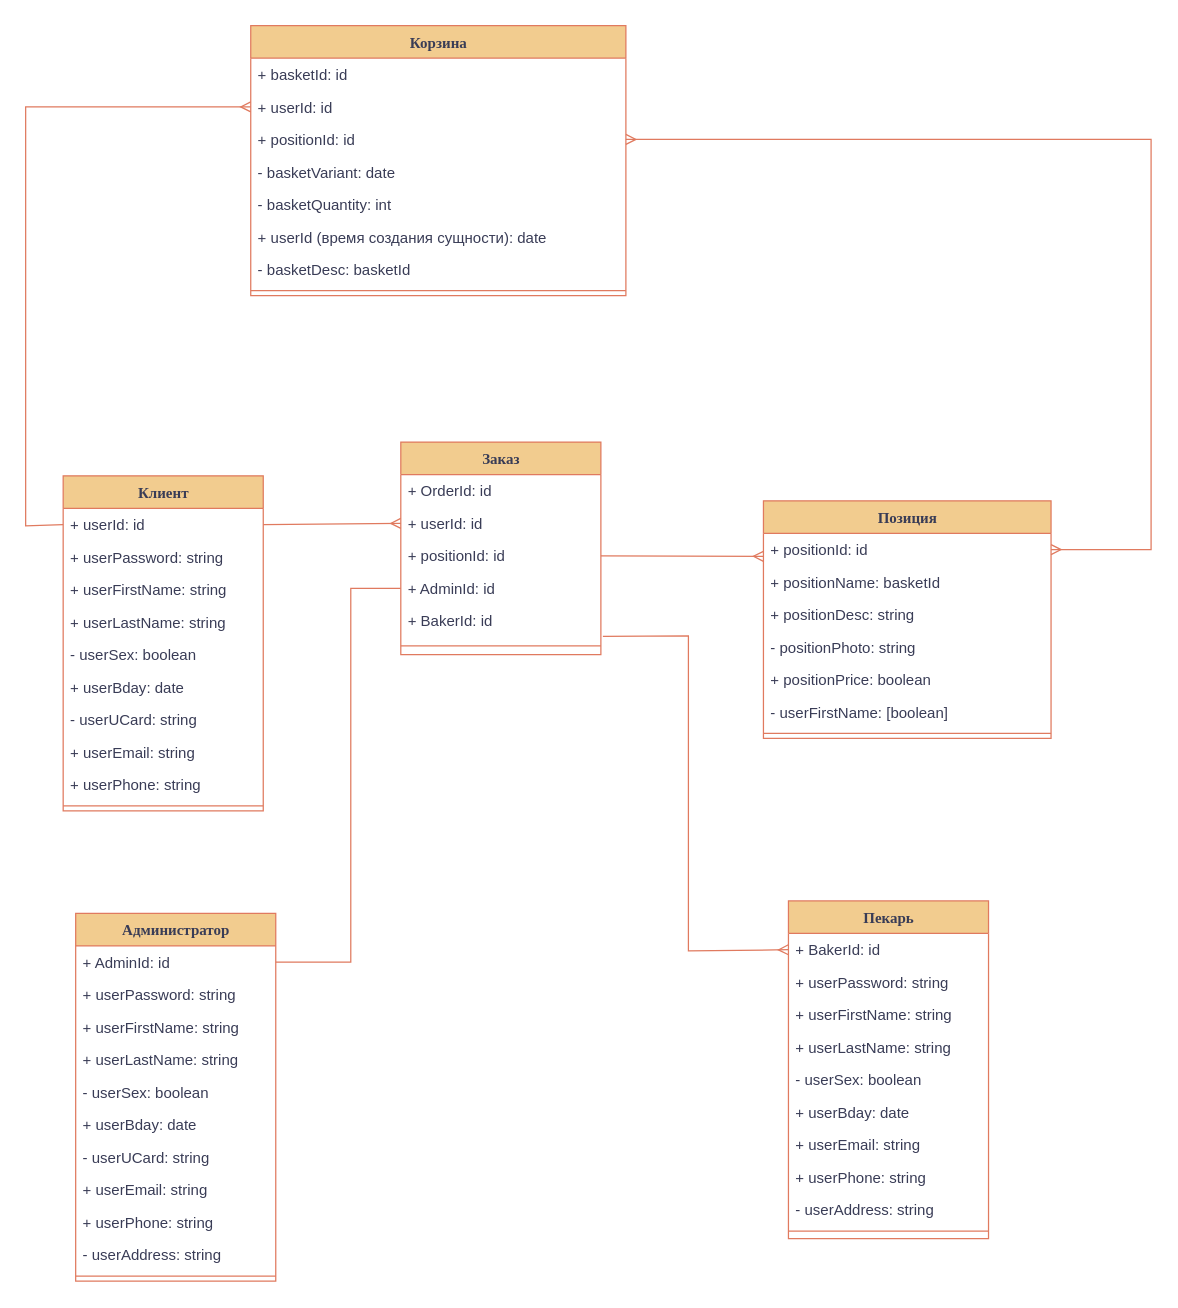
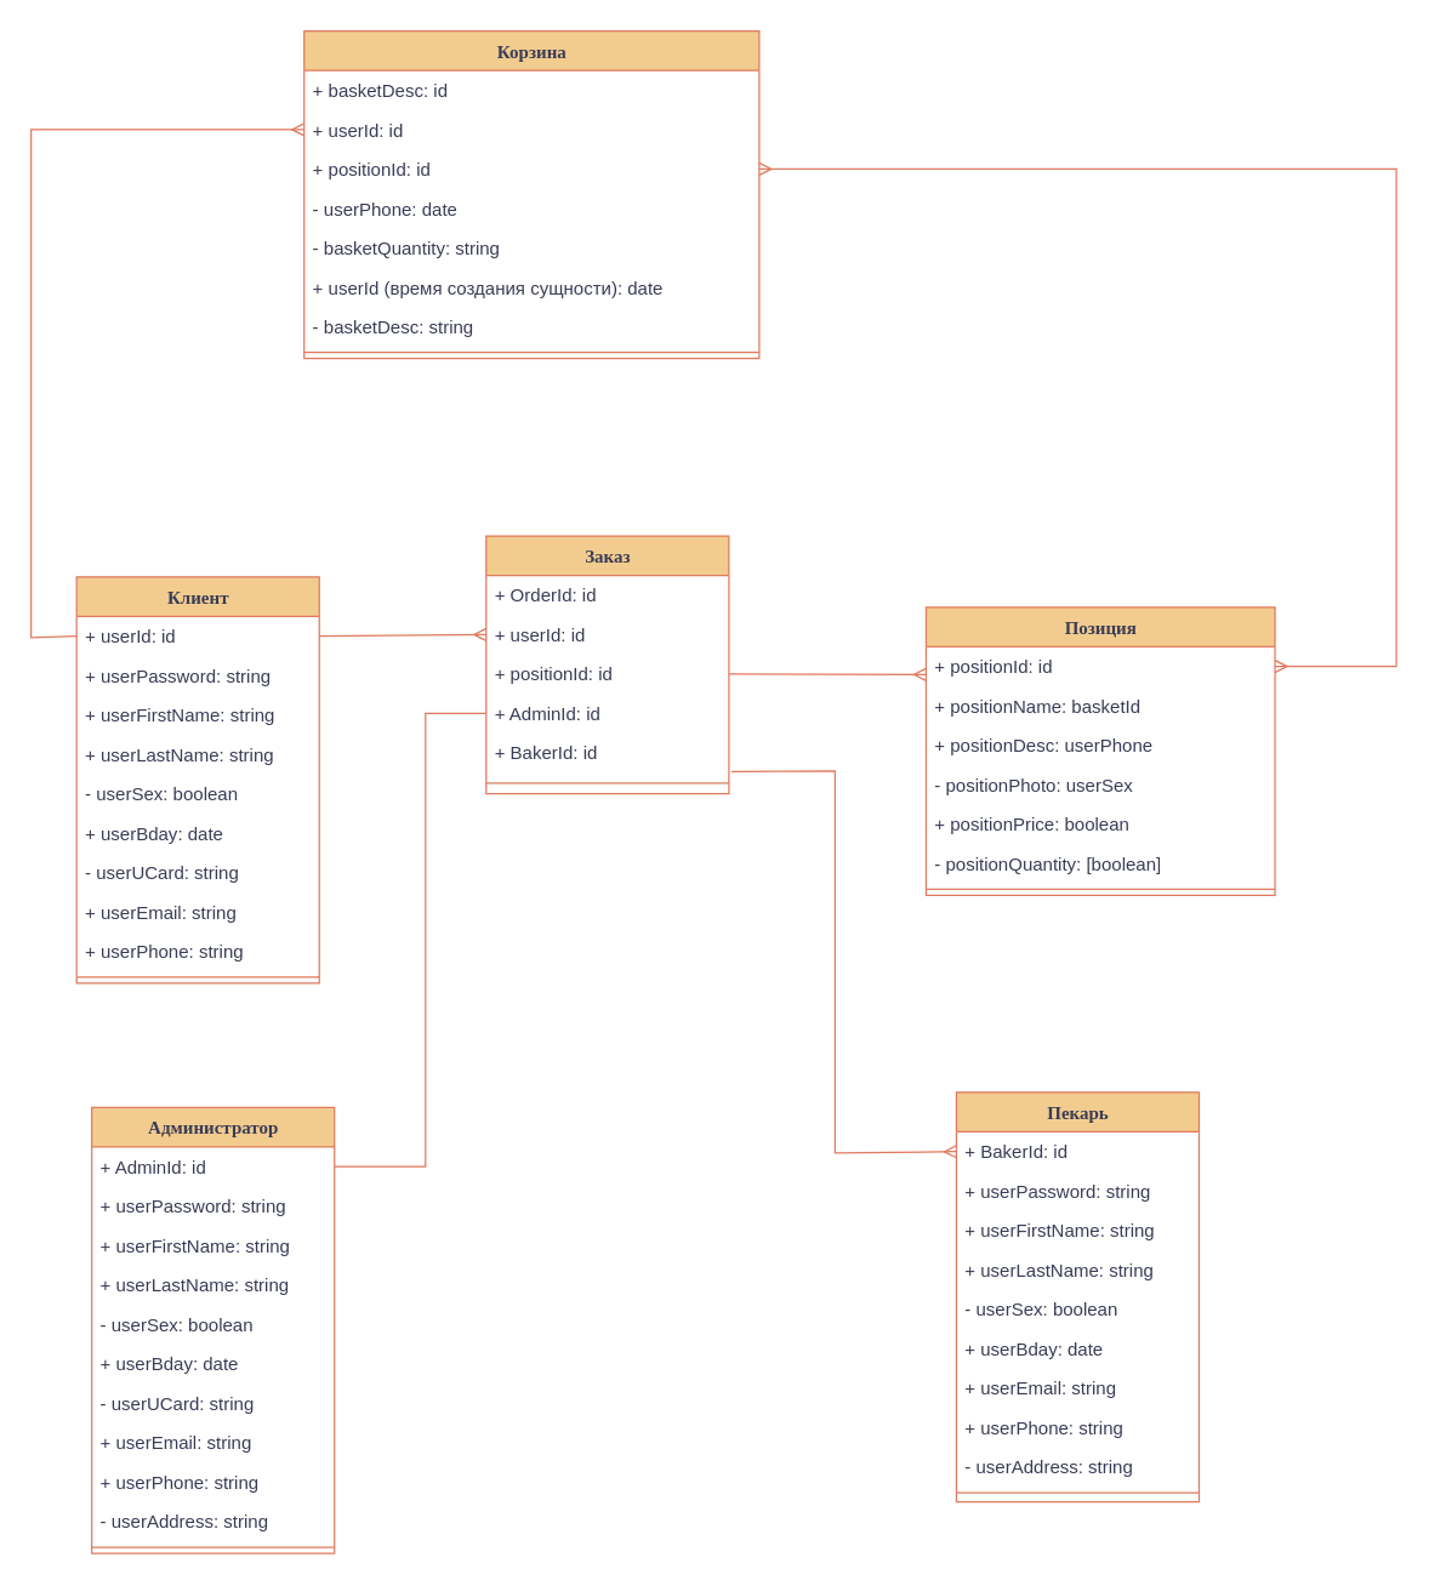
- <mxCell id="56" value="+ basketId: id" style="text;html=1;align=left;verticalAlign=top;spacingLeft=4;spacingRight=4;whiteSpace=wrap;overflow=hidden;rotatable=0;points=[[0,0.5],[1,0.5]];portConstraint=eastwest;labelBackgroundColor=none;fontColor=#393C56;" parent="55" vertex="1"><mxGeometry y="26" width="300" height="26" as="geometry" /></mxCell>
+ <mxCell id="56" value="+ basketDesc: id" style="text;html=1;align=left;verticalAlign=top;spacingLeft=4;spacingRight=4;whiteSpace=wrap;overflow=hidden;rotatable=0;points=[[0,0.5],[1,0.5]];portConstraint=eastwest;labelBackgroundColor=none;fontColor=#393C56;" parent="55" vertex="1"><mxGeometry y="26" width="300" height="26" as="geometry" /></mxCell>
- <mxCell id="59" value="- basketVariant: date" style="text;html=1;align=left;verticalAlign=top;spacingLeft=4;spacingRight=4;whiteSpace=wrap;overflow=hidden;rotatable=0;points=[[0,0.5],[1,0.5]];portConstraint=eastwest;labelBackgroundColor=none;fontColor=#393C56;" parent="55" vertex="1"><mxGeometry y="104" width="300" height="26" as="geometry" /></mxCell>
+ <mxCell id="59" value="- userPhone: date" style="text;html=1;align=left;verticalAlign=top;spacingLeft=4;spacingRight=4;whiteSpace=wrap;overflow=hidden;rotatable=0;points=[[0,0.5],[1,0.5]];portConstraint=eastwest;labelBackgroundColor=none;fontColor=#393C56;" parent="55" vertex="1"><mxGeometry y="104" width="300" height="26" as="geometry" /></mxCell>
- <mxCell id="60" value="- basketQuantity: int" style="text;html=1;align=left;verticalAlign=top;spacingLeft=4;spacingRight=4;whiteSpace=wrap;overflow=hidden;rotatable=0;points=[[0,0.5],[1,0.5]];portConstraint=eastwest;labelBackgroundColor=none;fontColor=#393C56;" parent="55" vertex="1"><mxGeometry y="130" width="300" height="26" as="geometry" /></mxCell>
+ <mxCell id="60" value="- basketQuantity: string" style="text;html=1;align=left;verticalAlign=top;spacingLeft=4;spacingRight=4;whiteSpace=wrap;overflow=hidden;rotatable=0;points=[[0,0.5],[1,0.5]];portConstraint=eastwest;labelBackgroundColor=none;fontColor=#393C56;" parent="55" vertex="1"><mxGeometry y="130" width="300" height="26" as="geometry" /></mxCell>
- <mxCell id="62" value="- basketDesc: basketId" style="text;html=1;align=left;verticalAlign=top;spacingLeft=4;spacingRight=4;whiteSpace=wrap;overflow=hidden;rotatable=0;points=[[0,0.5],[1,0.5]];portConstraint=eastwest;labelBackgroundColor=none;fontColor=#393C56;" parent="55" vertex="1"><mxGeometry y="182" width="300" height="26" as="geometry" /></mxCell>
+ <mxCell id="62" value="- basketDesc: string" style="text;html=1;align=left;verticalAlign=top;spacingLeft=4;spacingRight=4;whiteSpace=wrap;overflow=hidden;rotatable=0;points=[[0,0.5],[1,0.5]];portConstraint=eastwest;labelBackgroundColor=none;fontColor=#393C56;" parent="55" vertex="1"><mxGeometry y="182" width="300" height="26" as="geometry" /></mxCell>
- <mxCell id="46" value="+ positionDesc: string" style="text;html=1;align=left;verticalAlign=top;spacingLeft=4;spacingRight=4;whiteSpace=wrap;overflow=hidden;rotatable=0;points=[[0,0.5],[1,0.5]];portConstraint=eastwest;labelBackgroundColor=none;fontColor=#393C56;" parent="43" vertex="1"><mxGeometry y="78" width="230" height="26" as="geometry" /></mxCell>
+ <mxCell id="46" value="+ positionDesc: userPhone" style="text;html=1;align=left;verticalAlign=top;spacingLeft=4;spacingRight=4;whiteSpace=wrap;overflow=hidden;rotatable=0;points=[[0,0.5],[1,0.5]];portConstraint=eastwest;labelBackgroundColor=none;fontColor=#393C56;" parent="43" vertex="1"><mxGeometry y="78" width="230" height="26" as="geometry" /></mxCell>
- <mxCell id="47" value="- positionPhoto: string" style="text;html=1;align=left;verticalAlign=top;spacingLeft=4;spacingRight=4;whiteSpace=wrap;overflow=hidden;rotatable=0;points=[[0,0.5],[1,0.5]];portConstraint=eastwest;labelBackgroundColor=none;fontColor=#393C56;" parent="43" vertex="1"><mxGeometry y="104" width="230" height="26" as="geometry" /></mxCell>
+ <mxCell id="47" value="- positionPhoto: userSex" style="text;html=1;align=left;verticalAlign=top;spacingLeft=4;spacingRight=4;whiteSpace=wrap;overflow=hidden;rotatable=0;points=[[0,0.5],[1,0.5]];portConstraint=eastwest;labelBackgroundColor=none;fontColor=#393C56;" parent="43" vertex="1"><mxGeometry y="104" width="230" height="26" as="geometry" /></mxCell>
- <mxCell id="49" value="- userFirstName: [boolean]" style="text;html=1;align=left;verticalAlign=top;spacingLeft=4;spacingRight=4;whiteSpace=wrap;overflow=hidden;rotatable=0;points=[[0,0.5],[1,0.5]];portConstraint=eastwest;labelBackgroundColor=none;fontColor=#393C56;" parent="43" vertex="1"><mxGeometry y="156" width="230" height="26" as="geometry" /></mxCell>
+ <mxCell id="49" value="- positionQuantity: [boolean]" style="text;html=1;align=left;verticalAlign=top;spacingLeft=4;spacingRight=4;whiteSpace=wrap;overflow=hidden;rotatable=0;points=[[0,0.5],[1,0.5]];portConstraint=eastwest;labelBackgroundColor=none;fontColor=#393C56;" parent="43" vertex="1"><mxGeometry y="156" width="230" height="26" as="geometry" /></mxCell>
